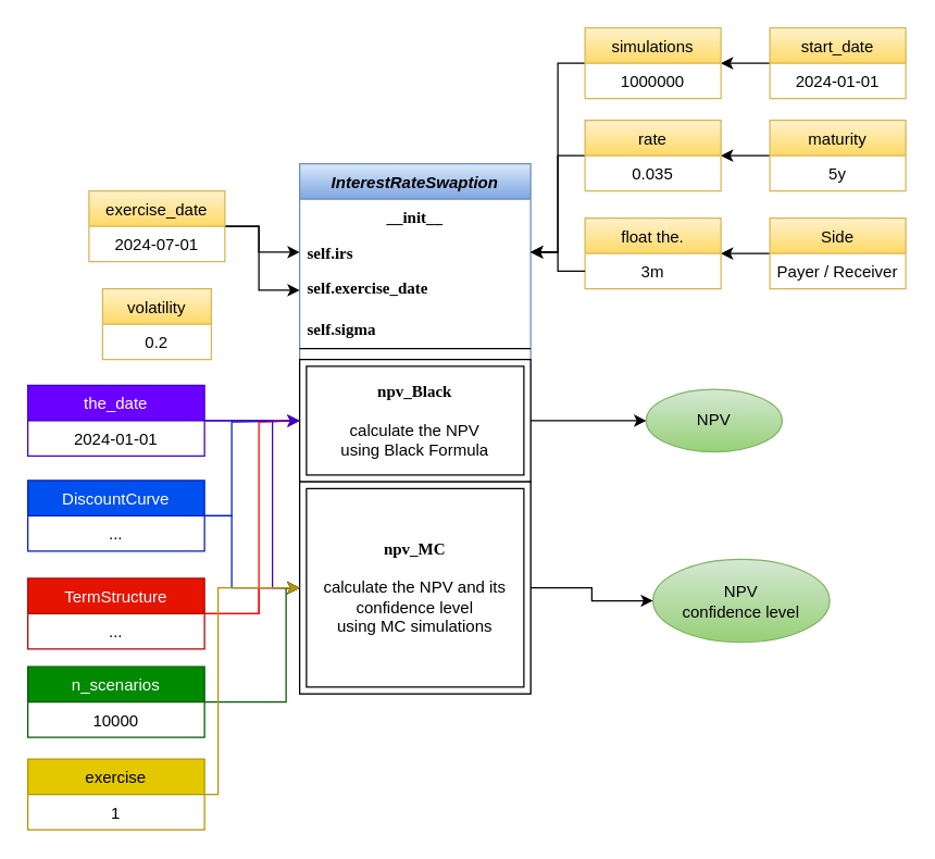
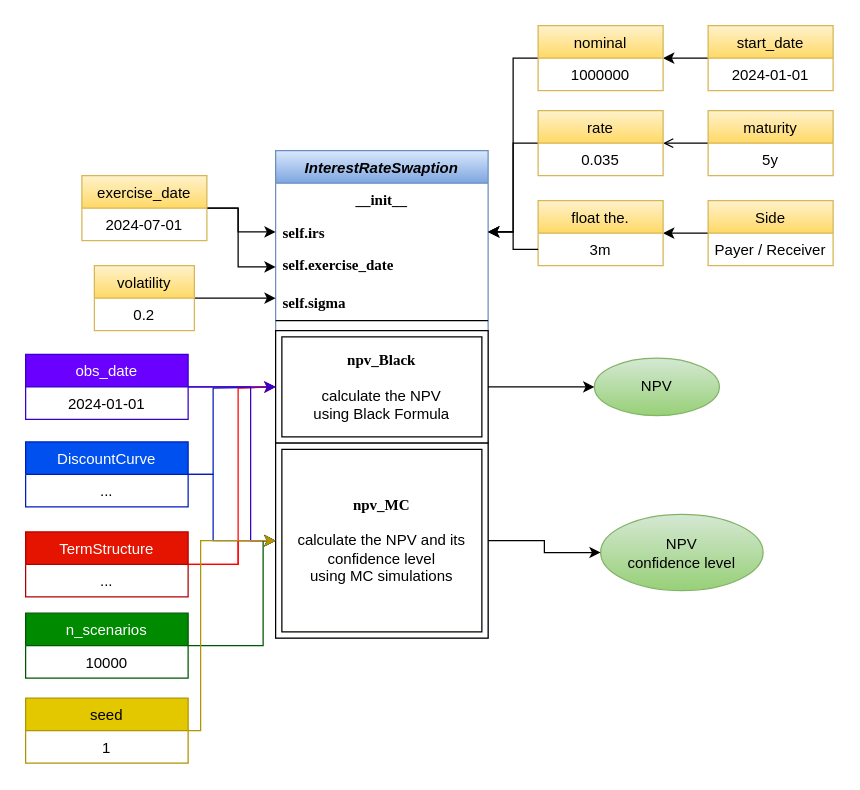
- <mxCell id="24" value="simulations" style="swimlane;fontStyle=0;align=center;verticalAlign=top;childLayout=stackLayout;horizontal=1;startSize=26;horizontalStack=0;resizeParent=1;resizeLast=0;collapsible=1;marginBottom=0;rounded=0;shadow=0;strokeWidth=1;fillColor=#fff2cc;gradientColor=#ffd966;strokeColor=#d6b656;" parent="1" vertex="1"><mxGeometry x="430" y="20" width="100" height="52" as="geometry"><mxRectangle x="550" y="140" width="160" height="26" as="alternateBounds" /></mxGeometry></mxCell>
+ <mxCell id="24" value="nominal" style="swimlane;fontStyle=0;align=center;verticalAlign=top;childLayout=stackLayout;horizontal=1;startSize=26;horizontalStack=0;resizeParent=1;resizeLast=0;collapsible=1;marginBottom=0;rounded=0;shadow=0;strokeWidth=1;fillColor=#fff2cc;gradientColor=#ffd966;strokeColor=#d6b656;" parent="1" vertex="1"><mxGeometry x="430" y="20" width="100" height="52" as="geometry"><mxRectangle x="550" y="140" width="160" height="26" as="alternateBounds" /></mxGeometry></mxCell>
- <mxCell id="10" style="edgeStyle=orthogonalEdgeStyle;rounded=0;orthogonalLoop=1;jettySize=auto;html=1;entryX=1;entryY=0.5;entryDx=0;entryDy=0;" edge="1" parent="1" source="11" target="27"><mxGeometry relative="1" as="geometry" /></mxCell>
+ <mxCell id="10" style="edgeStyle=orthogonalEdgeStyle;rounded=0;orthogonalLoop=1;jettySize=auto;html=1;entryX=1;entryY=0.5;entryDx=0;entryDy=0;endArrow=open;" edge="1" parent="1" source="11" target="27"><mxGeometry relative="1" as="geometry" /></mxCell>
+ <mxCell id="41" style="edgeStyle=orthogonalEdgeStyle;rounded=0;orthogonalLoop=1;jettySize=auto;html=1;entryX=0;entryY=0.5;entryDx=0;entryDy=0;" edge="1" parent="1" source="42" target="6"><mxGeometry relative="1" as="geometry" /></mxCell>
- <mxCell id="47" value="the_date" style="swimlane;fontStyle=0;align=center;verticalAlign=top;childLayout=stackLayout;horizontal=1;startSize=26;horizontalStack=0;resizeParent=1;resizeLast=0;collapsible=1;marginBottom=0;rounded=0;shadow=0;strokeWidth=1;fillColor=#6a00ff;strokeColor=#3700CC;fontColor=#ffffff;" vertex="1" parent="1"><mxGeometry x="20" y="283" width="130" height="52" as="geometry"><mxRectangle x="550" y="140" width="160" height="26" as="alternateBounds" /></mxGeometry></mxCell>
+ <mxCell id="47" value="obs_date" style="swimlane;fontStyle=0;align=center;verticalAlign=top;childLayout=stackLayout;horizontal=1;startSize=26;horizontalStack=0;resizeParent=1;resizeLast=0;collapsible=1;marginBottom=0;rounded=0;shadow=0;strokeWidth=1;fillColor=#6a00ff;strokeColor=#3700CC;fontColor=#ffffff;" vertex="1" parent="1"><mxGeometry x="20" y="283" width="130" height="52" as="geometry"><mxRectangle x="550" y="140" width="160" height="26" as="alternateBounds" /></mxGeometry></mxCell>
- <mxCell id="53" value="exercise" style="swimlane;fontStyle=0;align=center;verticalAlign=top;childLayout=stackLayout;horizontal=1;startSize=26;horizontalStack=0;resizeParent=1;resizeLast=0;collapsible=1;marginBottom=0;rounded=0;shadow=0;strokeWidth=1;fillColor=#e3c800;strokeColor=#B09500;fontColor=#000000;" vertex="1" parent="1"><mxGeometry x="20" y="558" width="130" height="52" as="geometry"><mxRectangle x="550" y="140" width="160" height="26" as="alternateBounds" /></mxGeometry></mxCell>
+ <mxCell id="53" value="seed" style="swimlane;fontStyle=0;align=center;verticalAlign=top;childLayout=stackLayout;horizontal=1;startSize=26;horizontalStack=0;resizeParent=1;resizeLast=0;collapsible=1;marginBottom=0;rounded=0;shadow=0;strokeWidth=1;fillColor=#e3c800;strokeColor=#B09500;fontColor=#000000;" vertex="1" parent="1"><mxGeometry x="20" y="558" width="130" height="52" as="geometry"><mxRectangle x="550" y="140" width="160" height="26" as="alternateBounds" /></mxGeometry></mxCell>
